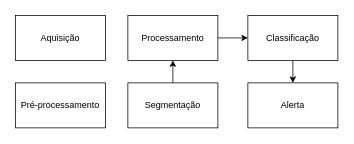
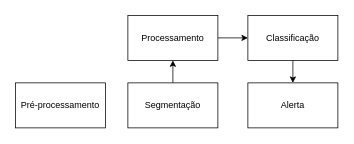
- <mxCell id="10" value="Aquisição" style="rounded=0;whiteSpace=wrap;html=1;" parent="1" vertex="1"><mxGeometry x="20" y="20" width="120" height="60" as="geometry" /></mxCell>
